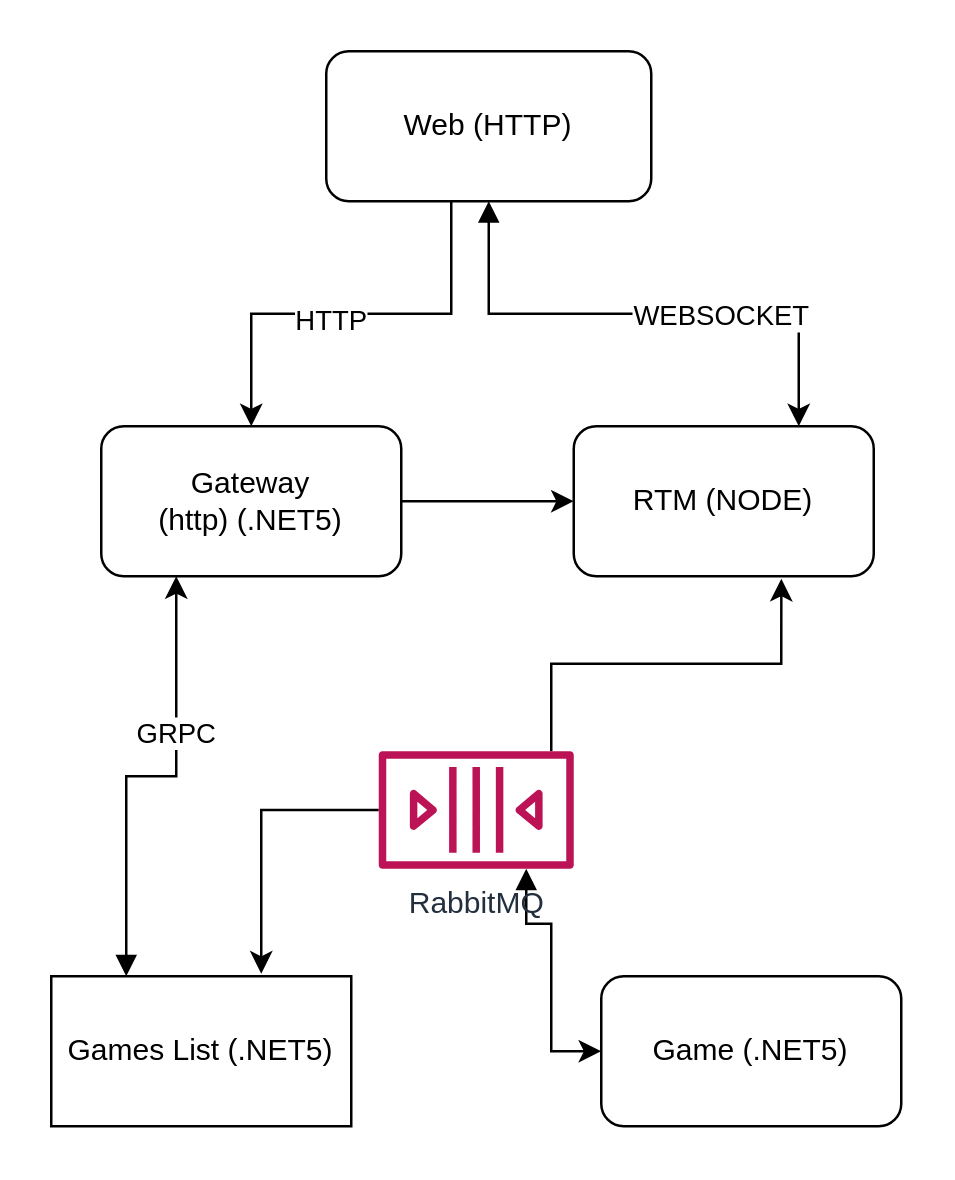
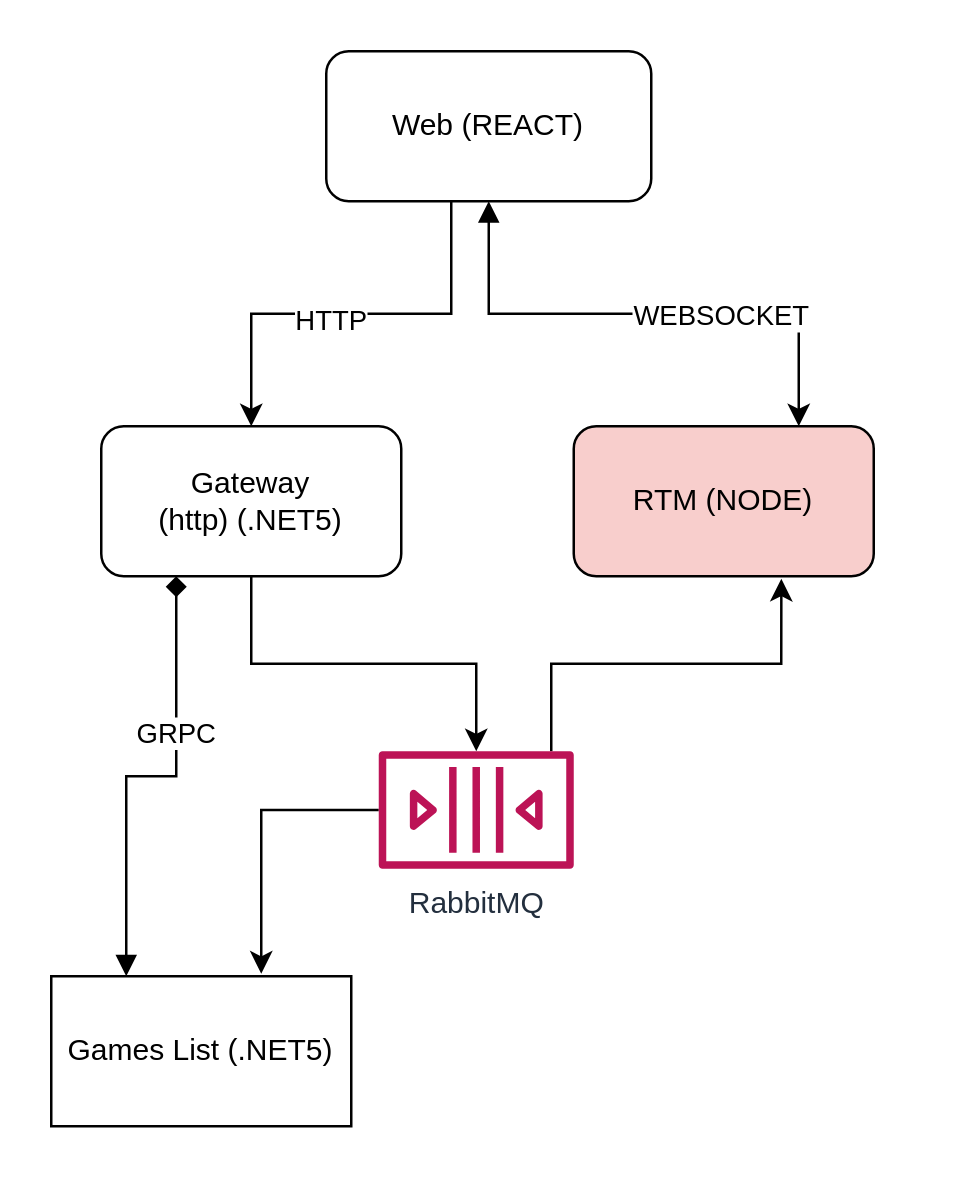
- <mxCell id="6" value="Web (HTTP)" style="rounded=1;whiteSpace=wrap;html=1;" vertex="1" parent="1"><mxGeometry x="130" y="20" width="130" height="60" as="geometry" /></mxCell>
+ <mxCell id="6" value="Web (REACT)" style="rounded=1;whiteSpace=wrap;html=1;" vertex="1" parent="1"><mxGeometry x="130" y="20" width="130" height="60" as="geometry" /></mxCell>
- <mxCell id="7" style="edgeStyle=orthogonalEdgeStyle;rounded=0;orthogonalLoop=1;jettySize=auto;html=1;startArrow=none;startFill=0;" edge="1" parent="1" source="8" target="9"><mxGeometry relative="1" as="geometry" /></mxCell>
+ <mxCell id="7" style="edgeStyle=orthogonalEdgeStyle;rounded=0;orthogonalLoop=1;jettySize=auto;html=1;startArrow=none;startFill=0;" edge="1" parent="1" source="8" target="13"><mxGeometry relative="1" as="geometry" /></mxCell>
- <mxCell id="9" value="RTM (NODE)" style="rounded=1;whiteSpace=wrap;html=1;" vertex="1" parent="1"><mxGeometry x="229" y="170" width="120" height="60" as="geometry" /></mxCell>
+ <mxCell id="9" value="RTM (NODE)" style="rounded=1;whiteSpace=wrap;html=1;fillColor=#f8cecc;" vertex="1" parent="1"><mxGeometry x="229" y="170" width="120" height="60" as="geometry" /></mxCell>
- <mxCell id="14" style="edgeStyle=orthogonalEdgeStyle;rounded=0;orthogonalLoop=1;jettySize=auto;html=1;exitX=0.25;exitY=0;exitDx=0;exitDy=0;entryX=0.25;entryY=1;entryDx=0;entryDy=0;startArrow=block;startFill=1;" edge="1" parent="1" source="16" target="8"><mxGeometry relative="1" as="geometry" /></mxCell>
+ <mxCell id="14" style="edgeStyle=orthogonalEdgeStyle;rounded=0;orthogonalLoop=1;jettySize=auto;html=1;exitX=0.25;exitY=0;exitDx=0;exitDy=0;entryX=0.25;entryY=1;entryDx=0;entryDy=0;startArrow=block;startFill=1;endArrow=diamond;" edge="1" parent="1" source="16" target="8"><mxGeometry relative="1" as="geometry" /></mxCell>
- <mxCell id="12" style="edgeStyle=orthogonalEdgeStyle;rounded=0;orthogonalLoop=1;jettySize=auto;html=1;entryX=0;entryY=0.5;entryDx=0;entryDy=0;startArrow=block;startFill=1;" edge="1" parent="1" source="13" target="17"><mxGeometry relative="1" as="geometry"><Array as="points"><mxPoint x="210" y="369" /><mxPoint x="220" y="369" /><mxPoint x="220" y="420" /></Array></mxGeometry></mxCell>
- <mxCell id="17" value="Game (.NET5)" style="rounded=1;whiteSpace=wrap;html=1;" vertex="1" parent="1"><mxGeometry x="240" y="390" width="120" height="60" as="geometry" /></mxCell>
